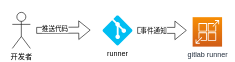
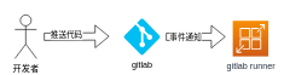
- <mxCell id="3" value="runner" style="verticalLabelPosition=bottom;html=1;verticalAlign=top;align=center;strokeColor=none;fillColor=#00BEF2;shape=mxgraph.azure.git_repository;" vertex="1" parent="1"><mxGeometry x="170" y="25" width="50" height="50" as="geometry" /></mxCell>
+ <mxCell id="3" value="gitlab" style="verticalLabelPosition=bottom;html=1;verticalAlign=top;align=center;strokeColor=none;fillColor=#00BEF2;shape=mxgraph.azure.git_repository;" vertex="1" parent="1"><mxGeometry x="170" y="25" width="50" height="50" as="geometry" /></mxCell>
